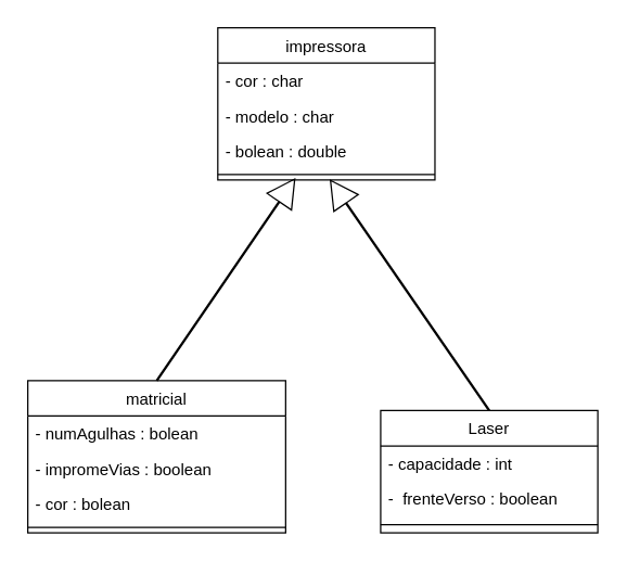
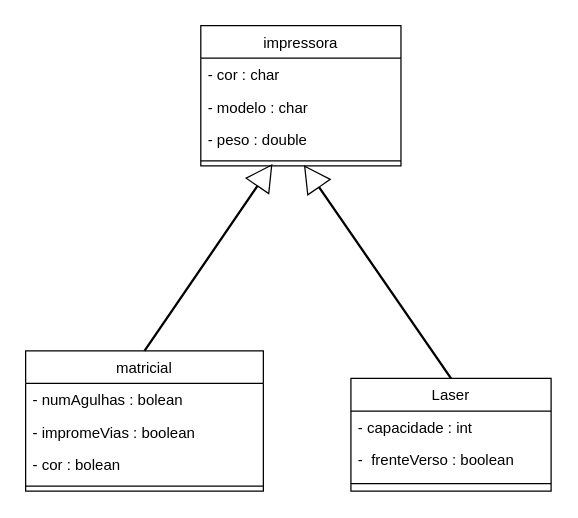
- <mxCell id="10" value="- bolean : double" style="text;align=left;verticalAlign=top;spacingLeft=4;spacingRight=4;overflow=hidden;rotatable=0;points=[[0,0.5],[1,0.5]];portConstraint=eastwest;" parent="7" vertex="1"><mxGeometry y="78" width="160" height="26" as="geometry" /></mxCell>
+ <mxCell id="10" value="- peso : double" style="text;align=left;verticalAlign=top;spacingLeft=4;spacingRight=4;overflow=hidden;rotatable=0;points=[[0,0.5],[1,0.5]];portConstraint=eastwest;" parent="7" vertex="1"><mxGeometry y="78" width="160" height="26" as="geometry" /></mxCell>
